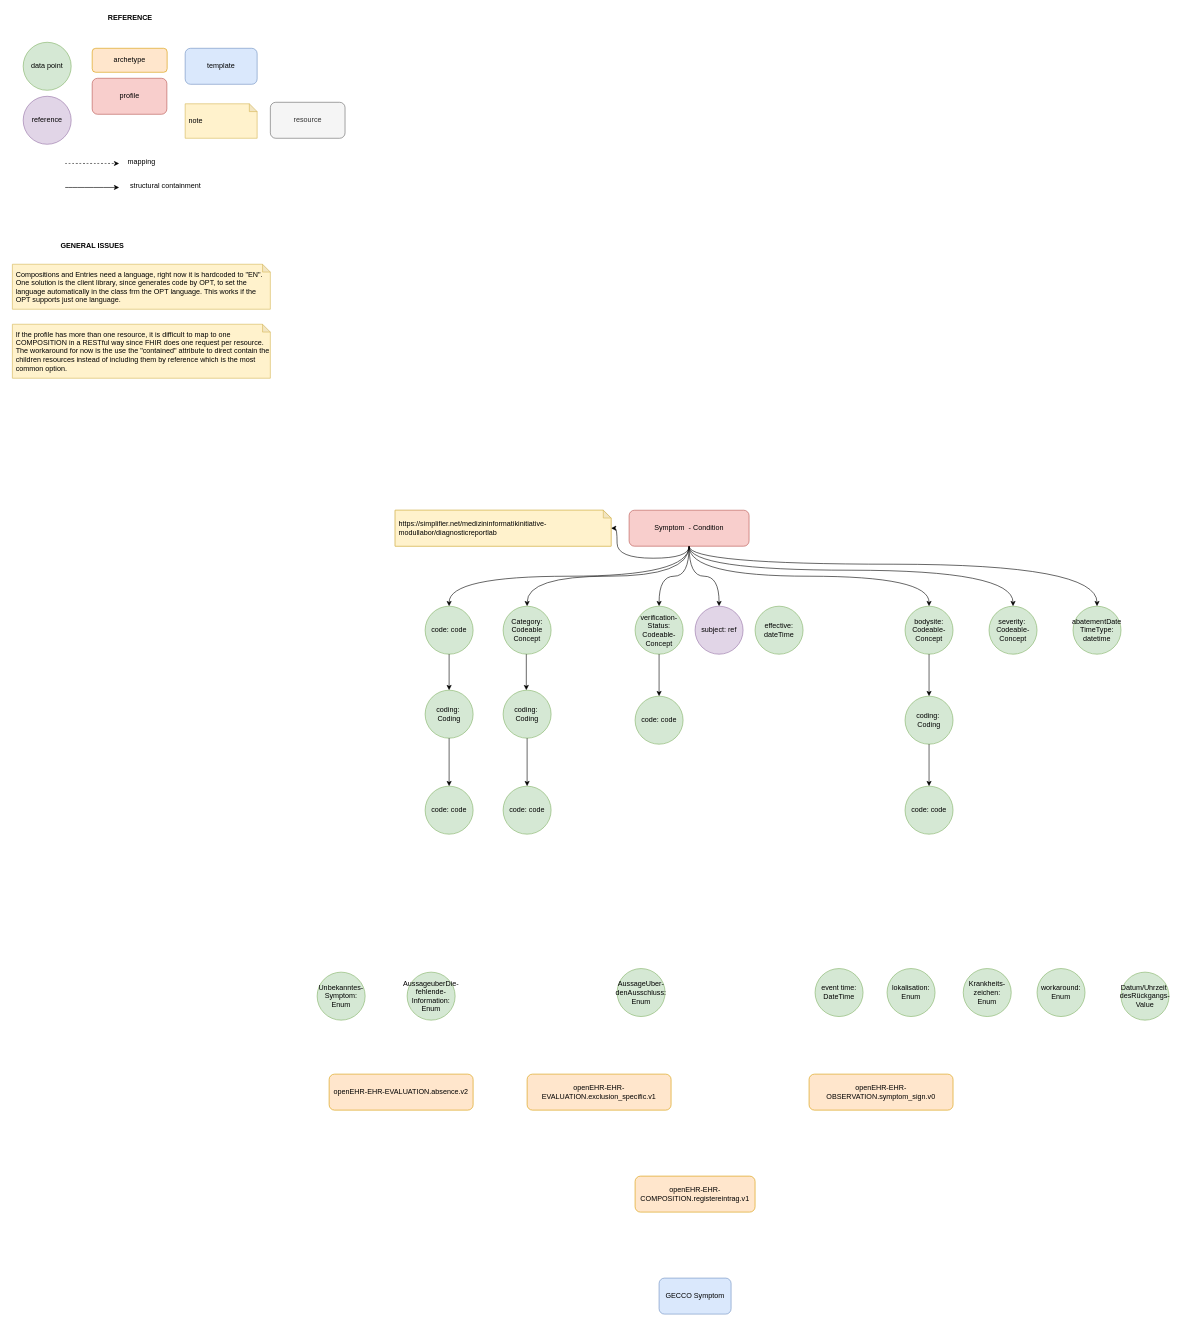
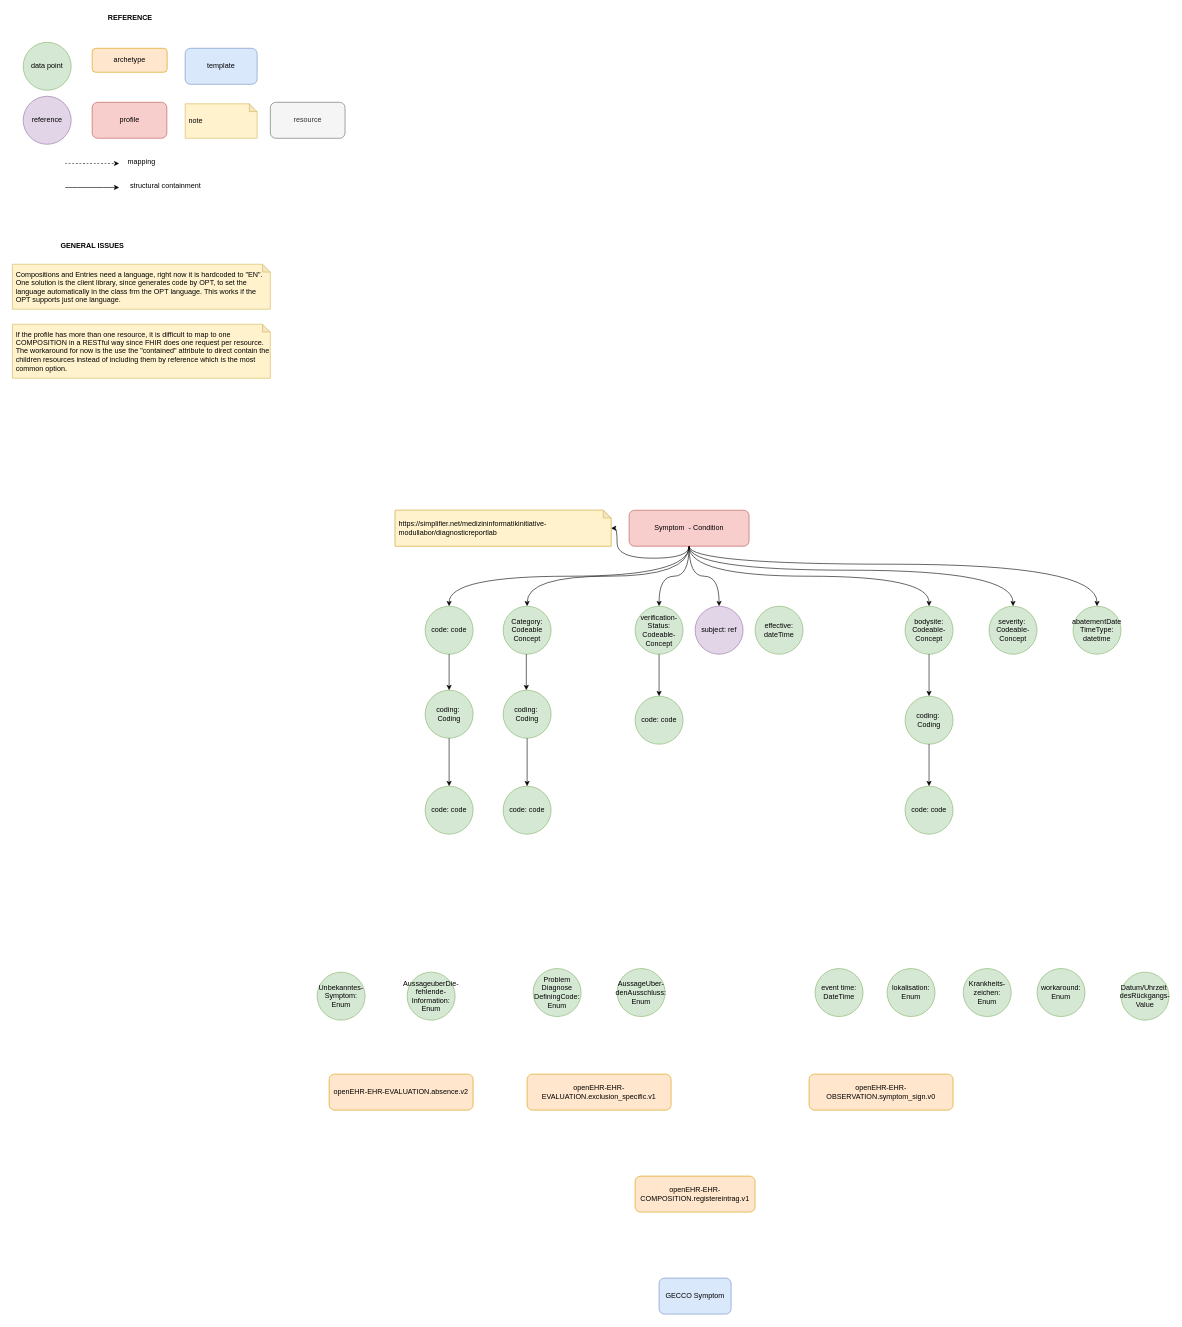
- <mxCell id="12" value="profile" style="rounded=1;whiteSpace=wrap;html=1;fillColor=#f8cecc;strokeColor=#b85450;" vertex="1" parent="1"><mxGeometry x="153" y="130" width="124.5" height="60" as="geometry" /></mxCell>
+ <mxCell id="12" value="profile" style="rounded=1;whiteSpace=wrap;html=1;fillColor=#f8cecc;strokeColor=#b85450;" vertex="1" parent="1"><mxGeometry x="153" y="170" width="124.5" height="60" as="geometry" /></mxCell>
+ <mxCell id="33" value="Problem&lt;br&gt;Diagnose&lt;br&gt;DefiningCode:&lt;br&gt;Enum" style="ellipse;whiteSpace=wrap;html=1;aspect=fixed;fillColor=#d5e8d4;strokeColor=#82b366;" vertex="1" parent="1"><mxGeometry x="888" y="1614" width="80" height="80" as="geometry" /></mxCell>
